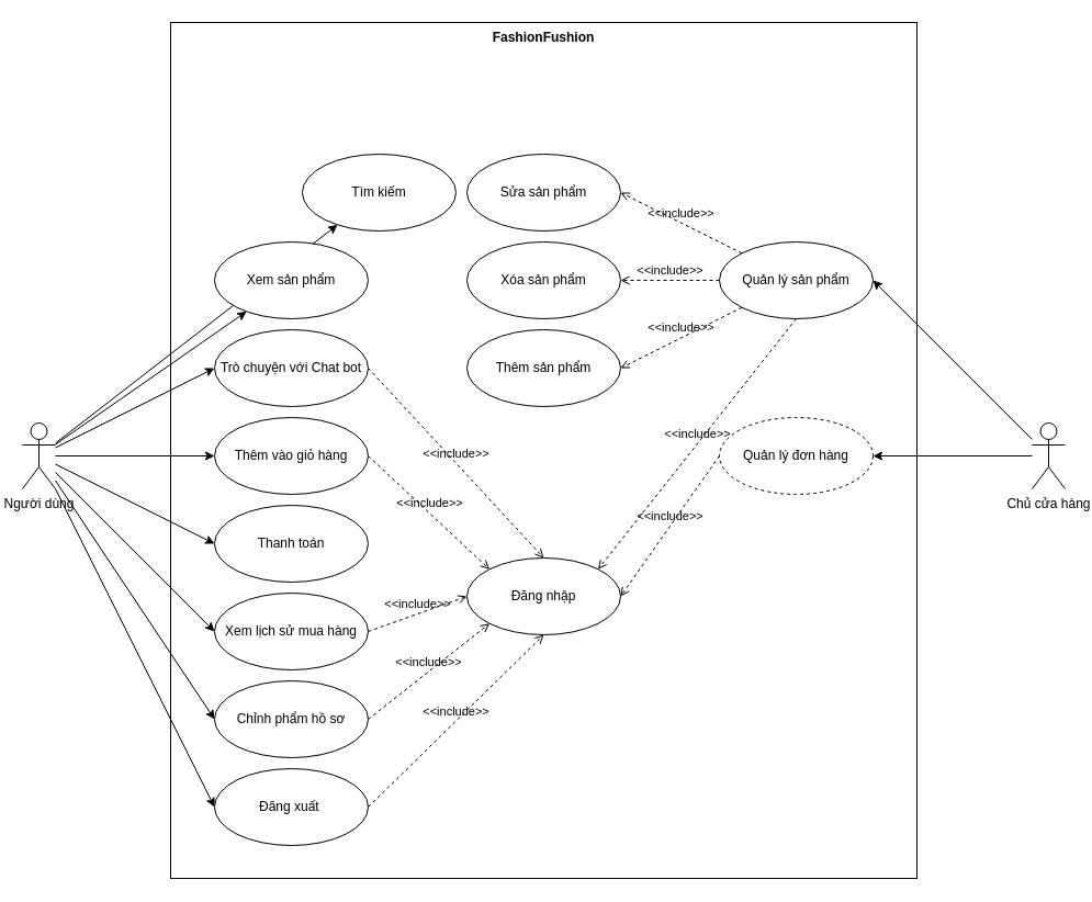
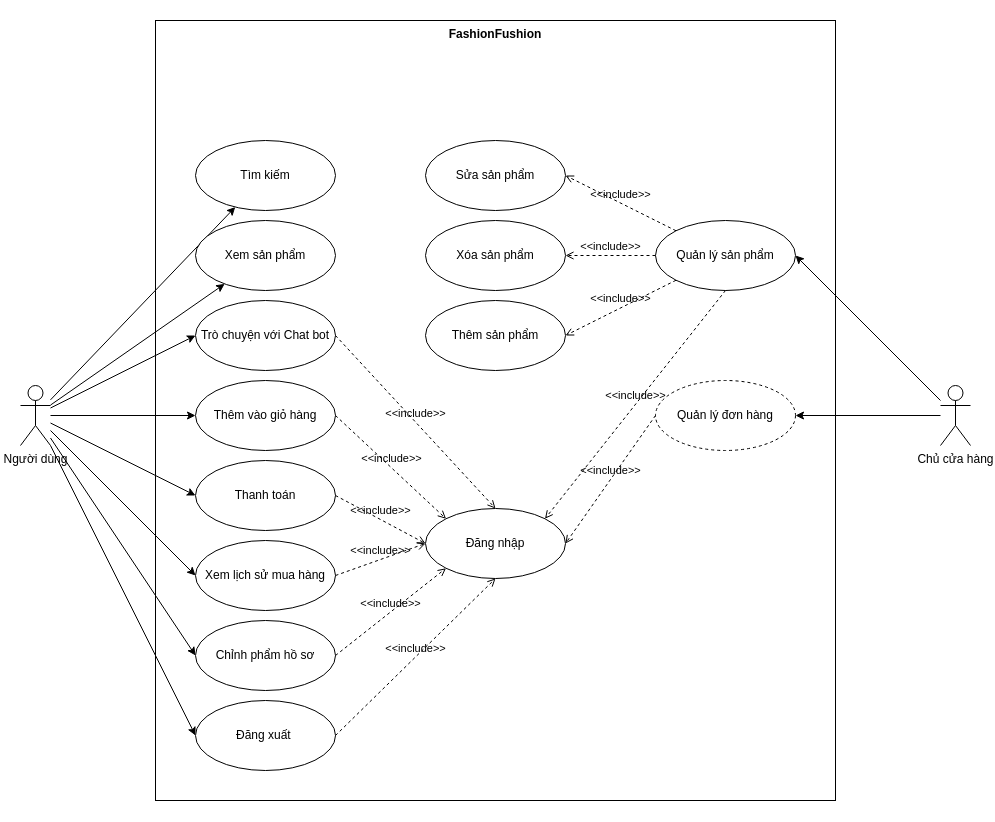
- <mxCell id="15" value="Tìm kiếm" style="ellipse;whiteSpace=wrap;html=1;" parent="1" vertex="1"><mxGeometry x="275" y="140" width="140" height="70" as="geometry" /></mxCell>
+ <mxCell id="15" value="Tìm kiếm" style="ellipse;whiteSpace=wrap;html=1;" parent="1" vertex="1"><mxGeometry x="195" y="140" width="140" height="70" as="geometry" /></mxCell>
+ <mxCell id="26" value="&amp;lt;&amp;lt;include&amp;gt;&amp;gt;" style="html=1;verticalAlign=bottom;labelBackgroundColor=none;endArrow=open;endFill=0;dashed=1;rounded=0;exitX=1;exitY=0.5;exitDx=0;exitDy=0;entryX=0;entryY=0.5;entryDx=0;entryDy=0;" parent="1" source="18" target="23" edge="1"><mxGeometry width="160" relative="1" as="geometry"><mxPoint x="355" y="355" as="sourcePoint" /><mxPoint x="495" y="528" as="targetPoint" /></mxGeometry></mxCell>
